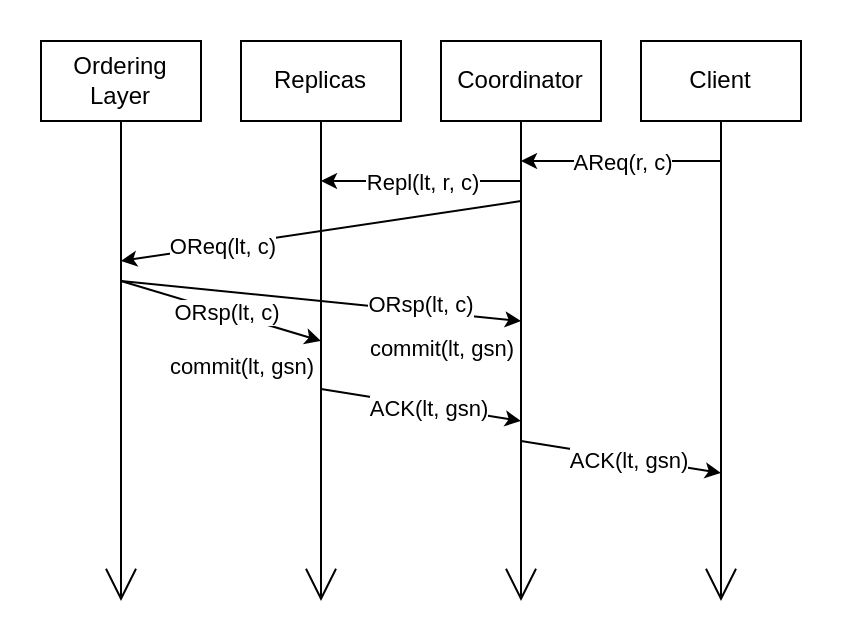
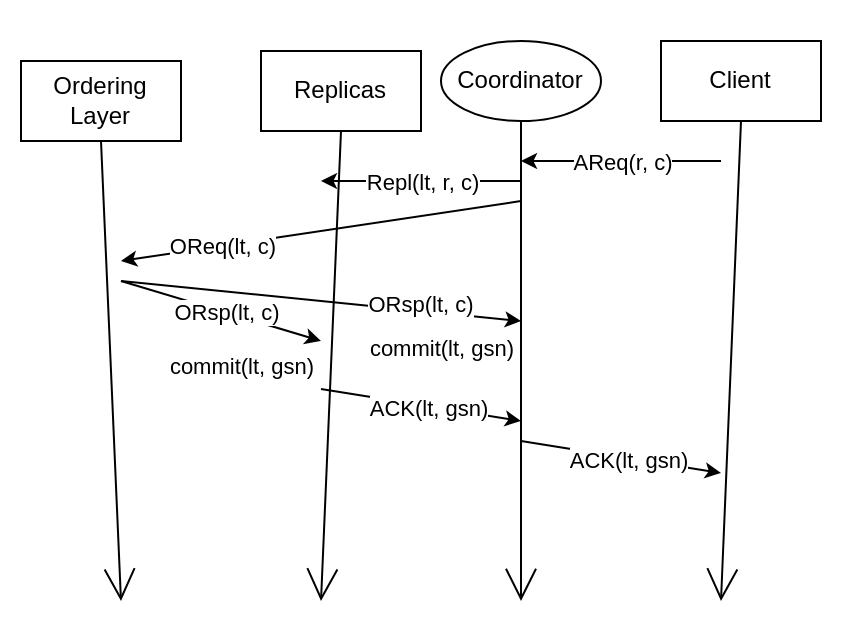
- <mxCell id="7" value="Ordering Layer" style="rounded=0;whiteSpace=wrap;html=1;hachureGap=4;pointerEvents=0;" vertex="1" parent="1"><mxGeometry x="20" y="20" width="80" height="40" as="geometry" /></mxCell>
+ <mxCell id="7" value="Ordering Layer" style="rounded=0;whiteSpace=wrap;html=1;hachureGap=4;pointerEvents=0;" vertex="1" parent="1"><mxGeometry x="10" y="30" width="80" height="40" as="geometry" /></mxCell>
- <mxCell id="3" value="Replicas" style="rounded=0;whiteSpace=wrap;html=1;hachureGap=4;pointerEvents=0;" vertex="1" parent="1"><mxGeometry x="120" y="20" width="80" height="40" as="geometry" /></mxCell>
+ <mxCell id="3" value="Replicas" style="rounded=0;whiteSpace=wrap;html=1;hachureGap=4;pointerEvents=0;" vertex="1" parent="1"><mxGeometry x="130" y="25" width="80" height="40" as="geometry" /></mxCell>
- <mxCell id="5" value="Coordinator" style="rounded=0;whiteSpace=wrap;html=1;hachureGap=4;pointerEvents=0;" vertex="1" parent="1"><mxGeometry x="220" y="20" width="80" height="40" as="geometry" /></mxCell>
+ <mxCell id="5" value="Coordinator" style="ellipse;whiteSpace=wrap;html=1;hachureGap=4;pointerEvents=0;" vertex="1" parent="1"><mxGeometry x="220" y="20" width="80" height="40" as="geometry" /></mxCell>
- <mxCell id="9" value="Client" style="rounded=0;whiteSpace=wrap;html=1;hachureGap=4;pointerEvents=0;" vertex="1" parent="1"><mxGeometry x="320" y="20" width="80" height="40" as="geometry" /></mxCell>
+ <mxCell id="9" value="Client" style="rounded=0;whiteSpace=wrap;html=1;hachureGap=4;pointerEvents=0;" vertex="1" parent="1"><mxGeometry x="330" y="20" width="80" height="40" as="geometry" /></mxCell>
